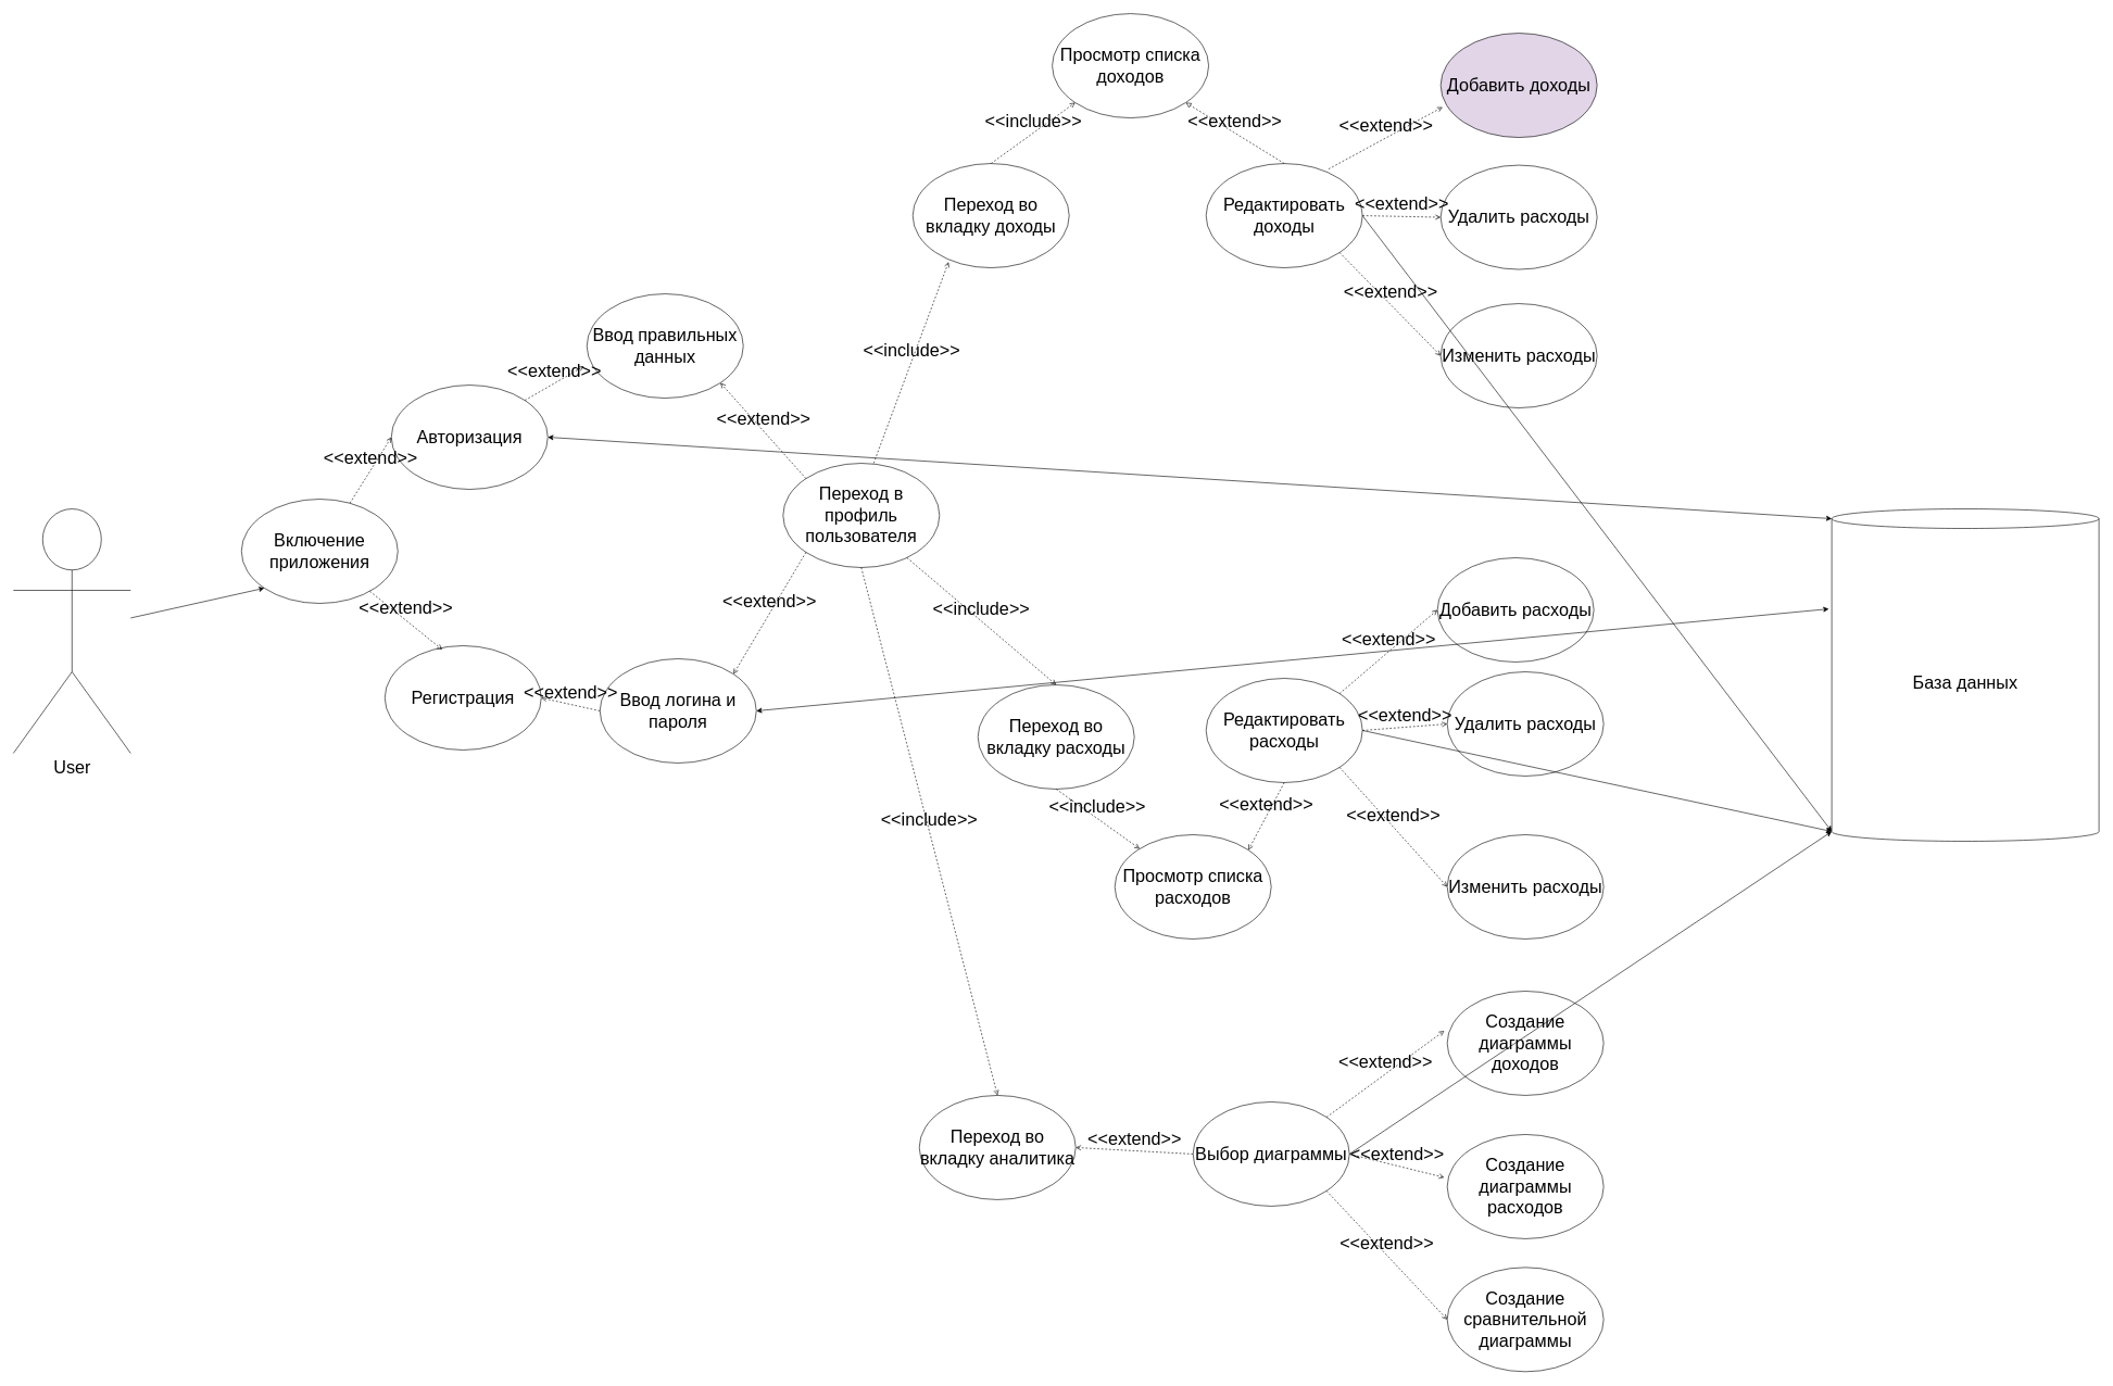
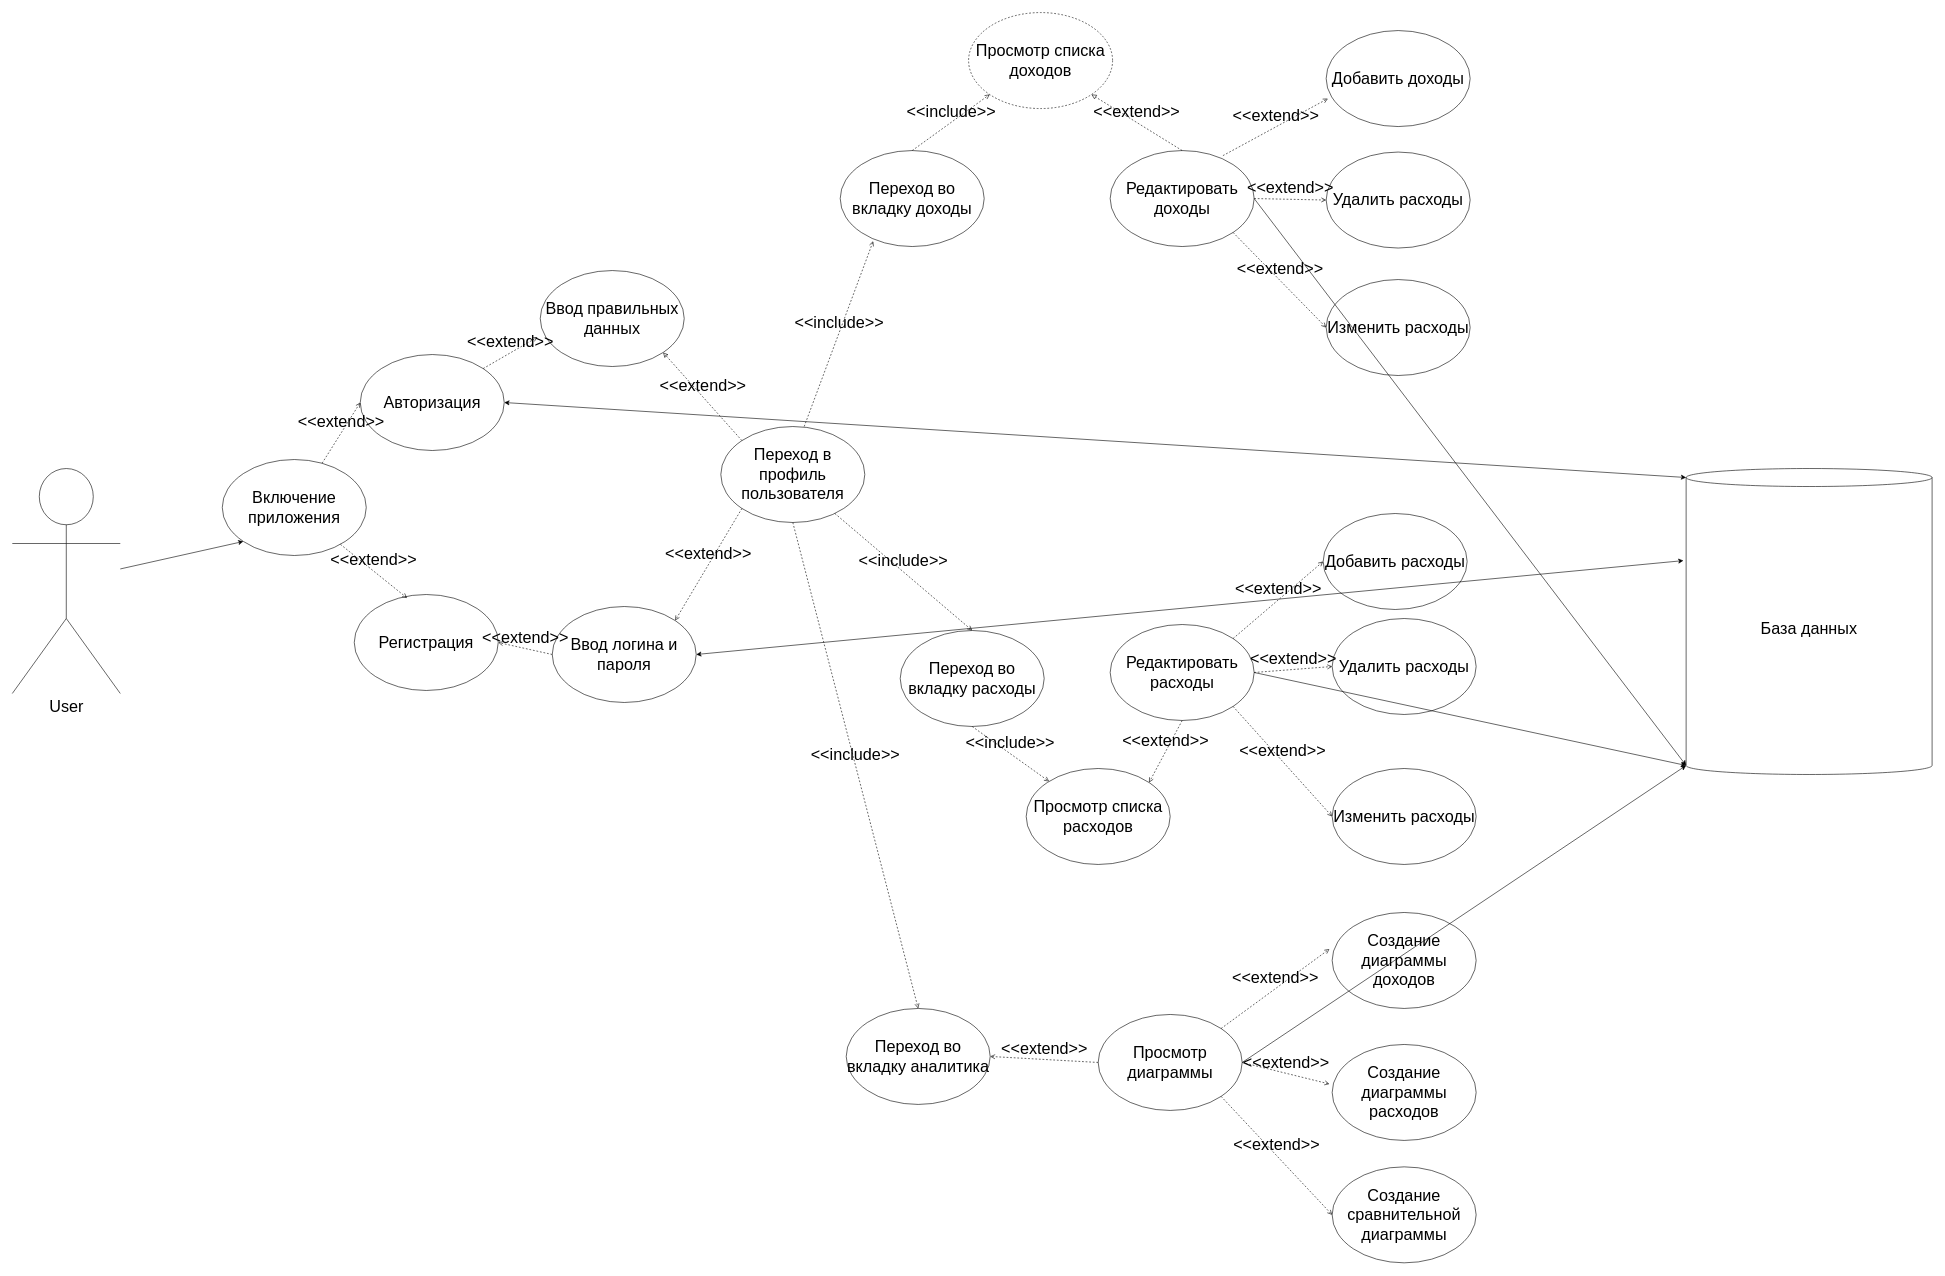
- <mxCell id="46" value="Просмотр списка доходов" style="ellipse;whiteSpace=wrap;html=1;strokeWidth=1;fontSize=27;" vertex="1" parent="1"><mxGeometry x="1614" y="20" width="240" height="160" as="geometry" /></mxCell>
+ <mxCell id="46" value="Просмотр списка доходов" style="ellipse;whiteSpace=wrap;html=1;strokeWidth=1;fontSize=27;dashed=1;" vertex="1" parent="1"><mxGeometry x="1614" y="20" width="240" height="160" as="geometry" /></mxCell>
- <mxCell id="13" value="Добавить доходы" style="ellipse;whiteSpace=wrap;html=1;strokeWidth=1;fontSize=27;fillColor=#e1d5e7;" vertex="1" parent="1"><mxGeometry x="2210" y="50" width="240" height="160" as="geometry" /></mxCell>
+ <mxCell id="13" value="Добавить доходы" style="ellipse;whiteSpace=wrap;html=1;strokeWidth=1;fontSize=27;" vertex="1" parent="1"><mxGeometry x="2210" y="50" width="240" height="160" as="geometry" /></mxCell>
- <mxCell id="55" value="&amp;lt;&amp;lt;extend&amp;gt;&amp;gt;" style="html=1;verticalAlign=bottom;labelBackgroundColor=none;endArrow=open;endFill=0;dashed=1;rounded=0;exitX=0;exitY=0;exitDx=0;exitDy=0;entryX=1;entryY=1;entryDx=0;entryDy=0;fontSize=27;" edge="1" parent="1" source="8" target="4"><mxGeometry width="160" relative="1" as="geometry"><mxPoint x="1170" y="630" as="sourcePoint" /><mxPoint x="1330" y="630" as="targetPoint" /></mxGeometry></mxCell>
+ <mxCell id="55" value="&amp;lt;&amp;lt;extend&amp;gt;&amp;gt;" style="html=1;verticalAlign=bottom;labelBackgroundColor=none;endArrow=classic;endFill=0;dashed=1;rounded=0;exitX=0;exitY=0;exitDx=0;exitDy=0;entryX=1;entryY=1;entryDx=0;entryDy=0;fontSize=27;" edge="1" parent="1" source="8" target="4"><mxGeometry width="160" relative="1" as="geometry"><mxPoint x="1170" y="630" as="sourcePoint" /><mxPoint x="1330" y="630" as="targetPoint" /></mxGeometry></mxCell>
- <mxCell id="16" value="Выбор диаграммы" style="ellipse;whiteSpace=wrap;html=1;strokeWidth=1;fontSize=27;" vertex="1" parent="1"><mxGeometry x="1830" y="1690" width="240" height="160" as="geometry" /></mxCell>
+ <mxCell id="16" value="Просмотр диаграммы" style="ellipse;whiteSpace=wrap;html=1;strokeWidth=1;fontSize=27;" vertex="1" parent="1"><mxGeometry x="1830" y="1690" width="240" height="160" as="geometry" /></mxCell>
